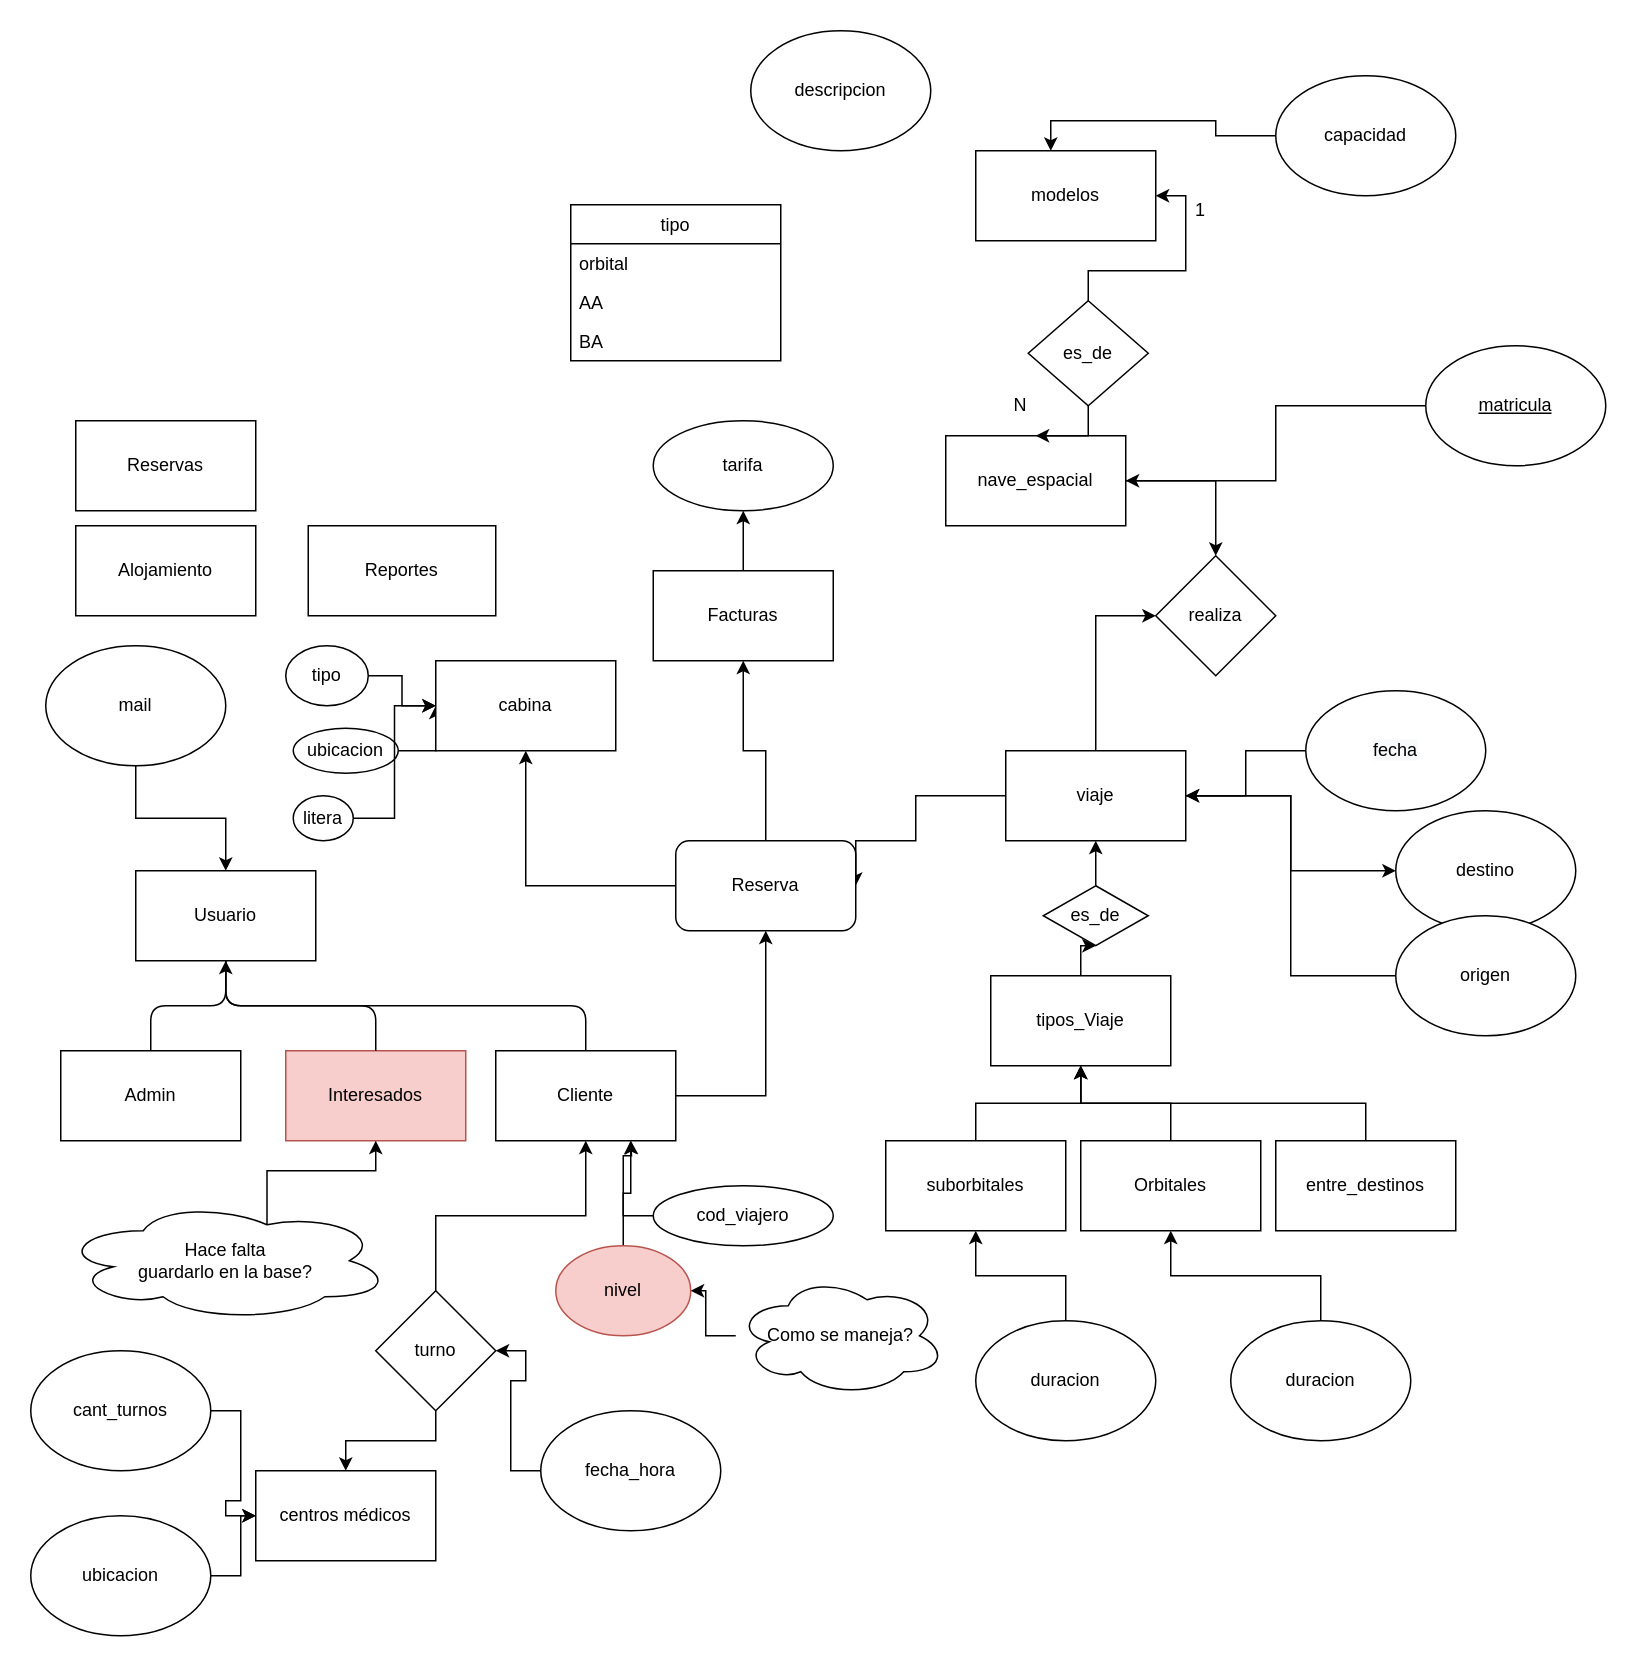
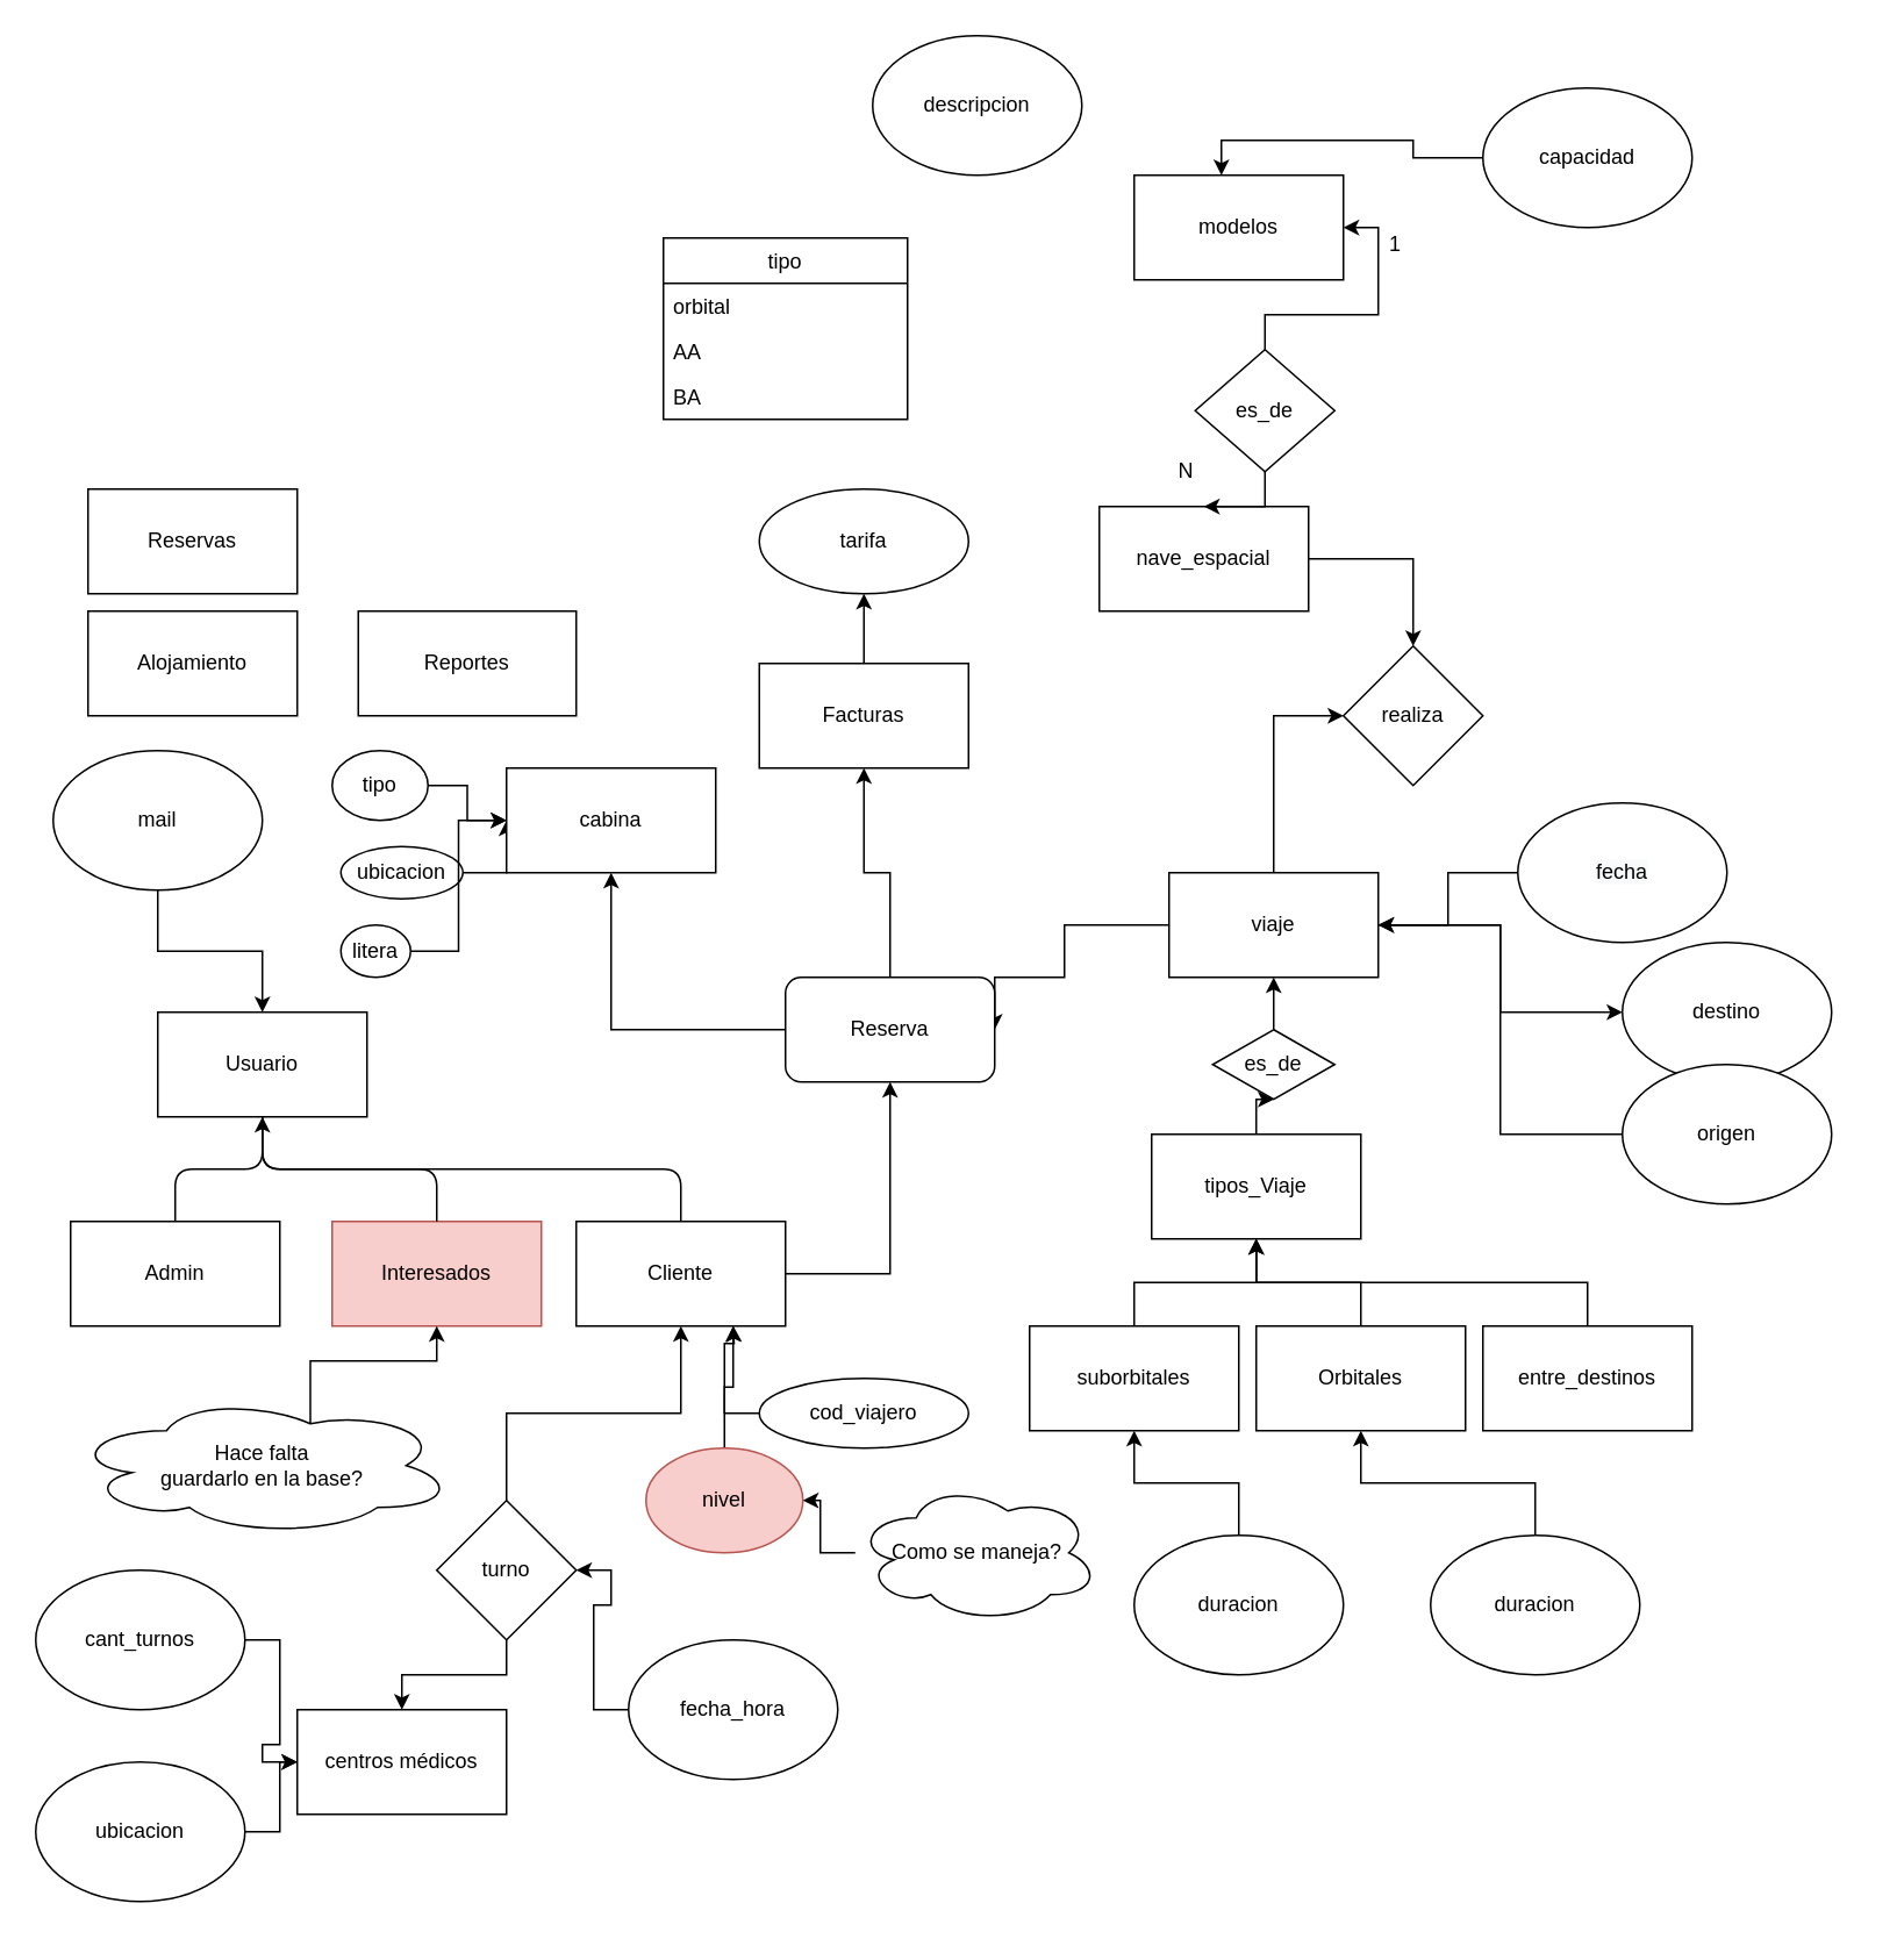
- <mxCell id="68" style="edgeStyle=orthogonalEdgeStyle;rounded=0;orthogonalLoop=1;jettySize=auto;html=1;entryX=1;entryY=0.5;entryDx=0;entryDy=0;" edge="1" parent="1" source="69" target="31"><mxGeometry relative="1" as="geometry" /></mxCell>
- <mxCell id="69" value="matricula" style="ellipse;whiteSpace=wrap;html=1;fontStyle=4" vertex="1" parent="1"><mxGeometry x="950" y="230" width="120" height="80" as="geometry" /></mxCell>
